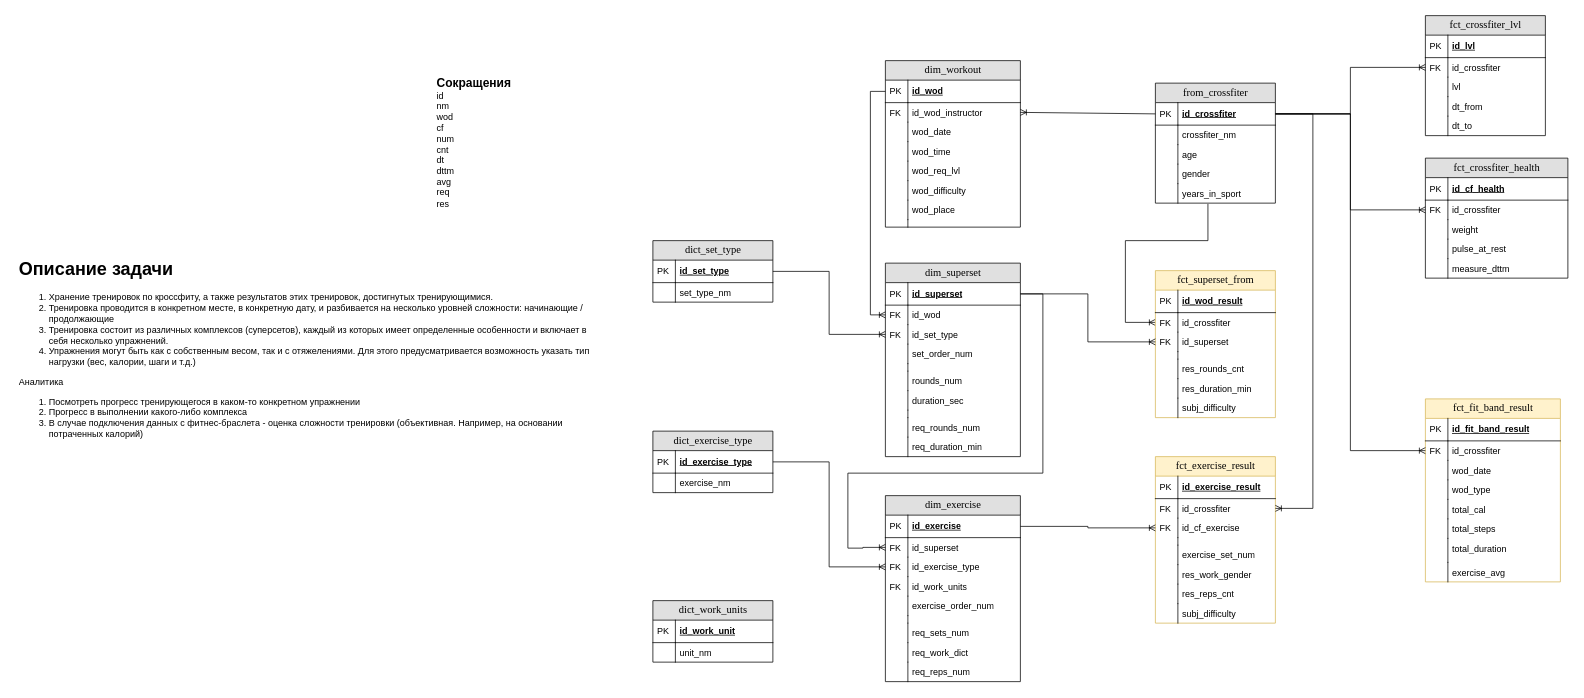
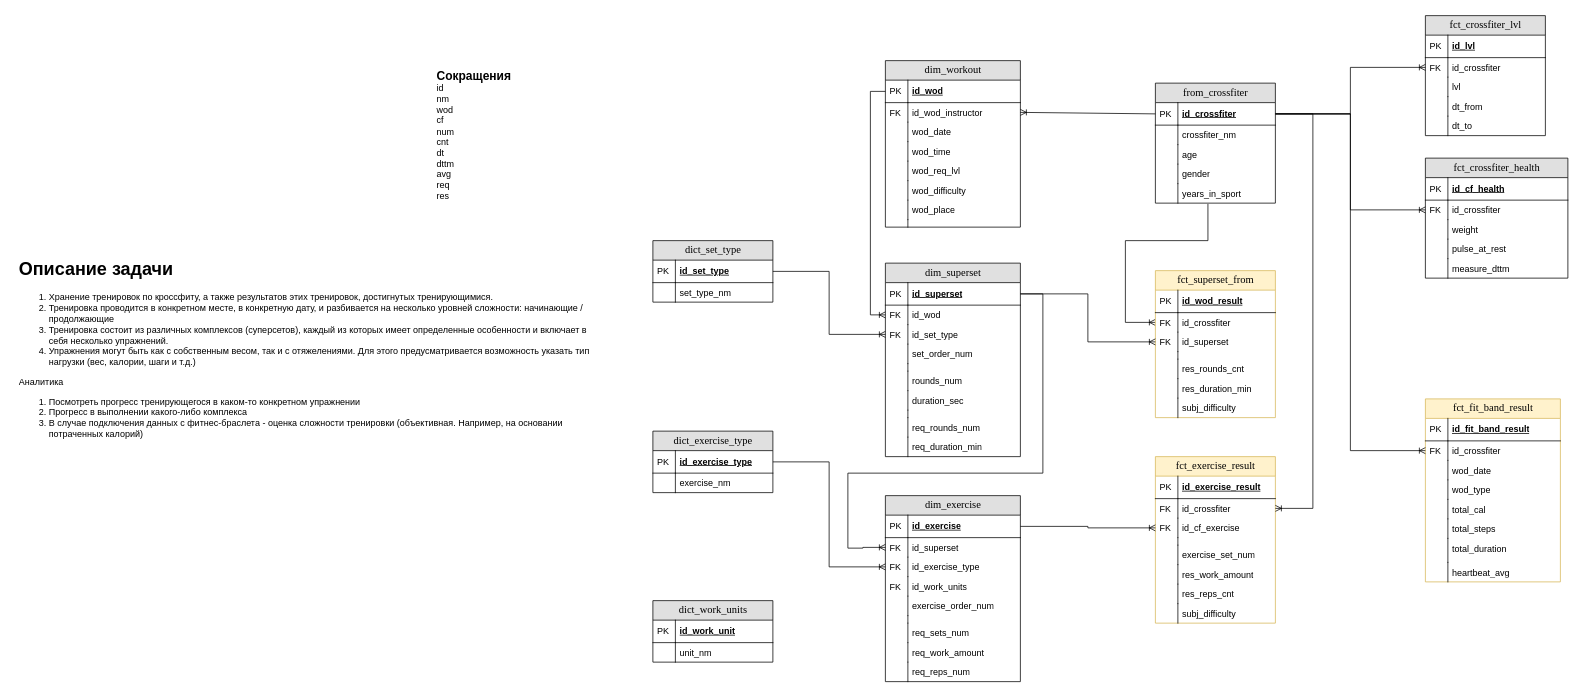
- <mxCell id="150" value="&lt;div style=&quot;text-align: center;&quot;&gt;&lt;span style=&quot;background-color: initial;&quot;&gt;&lt;font style=&quot;font-size: 16px;&quot;&gt;&lt;b&gt;Сокращения&lt;/b&gt;&lt;/font&gt;&lt;/span&gt;&lt;/div&gt;id&lt;br&gt;nm&lt;br&gt;wod&lt;br&gt;cf&lt;br&gt;num&lt;br&gt;cnt&lt;br&gt;dt&lt;br&gt;dttm&lt;br&gt;avg&lt;br&gt;req&lt;br&gt;res" style="text;html=1;strokeColor=none;fillColor=none;align=left;verticalAlign=middle;whiteSpace=wrap;rounded=0;" parent="1" vertex="1"><mxGeometry x="580" y="90" width="260" height="197" as="geometry" /></mxCell>
+ <mxCell id="150" value="&lt;div style=&quot;text-align: center;&quot;&gt;&lt;span style=&quot;background-color: initial;&quot;&gt;&lt;font style=&quot;font-size: 16px;&quot;&gt;&lt;b&gt;Сокращения&lt;/b&gt;&lt;/font&gt;&lt;/span&gt;&lt;/div&gt;id&lt;br&gt;nm&lt;br&gt;wod&lt;br&gt;cf&lt;br&gt;num&lt;br&gt;cnt&lt;br&gt;dt&lt;br&gt;dttm&lt;br&gt;avg&lt;br&gt;req&lt;br&gt;res" style="text;html=1;strokeColor=none;fillColor=none;align=left;verticalAlign=middle;whiteSpace=wrap;rounded=0;" parent="1" vertex="1"><mxGeometry x="580" y="80" width="260" height="197" as="geometry" /></mxCell>
- <mxCell id="135" value="exercise_avg" style="shape=partialRectangle;top=0;left=0;right=0;bottom=0;html=1;align=left;verticalAlign=top;fillColor=none;spacingLeft=34;spacingRight=4;whiteSpace=wrap;overflow=hidden;rotatable=0;points=[[0,0.5],[1,0.5]];portConstraint=eastwest;dropTarget=0;" parent="120" vertex="1"><mxGeometry y="218" width="180" height="26" as="geometry" /></mxCell>
+ <mxCell id="135" value="heartbeat_avg" style="shape=partialRectangle;top=0;left=0;right=0;bottom=0;html=1;align=left;verticalAlign=top;fillColor=none;spacingLeft=34;spacingRight=4;whiteSpace=wrap;overflow=hidden;rotatable=0;points=[[0,0.5],[1,0.5]];portConstraint=eastwest;dropTarget=0;" parent="120" vertex="1"><mxGeometry y="218" width="180" height="26" as="geometry" /></mxCell>
- <mxCell id="13" value="res_work_gender" style="shape=partialRectangle;top=0;left=0;right=0;bottom=0;html=1;align=left;verticalAlign=top;fillColor=none;spacingLeft=34;spacingRight=4;whiteSpace=wrap;overflow=hidden;rotatable=0;points=[[0,0.5],[1,0.5]];portConstraint=eastwest;dropTarget=0;" parent="2" vertex="1"><mxGeometry y="144" width="160" height="26" as="geometry" /></mxCell>
+ <mxCell id="13" value="res_work_amount" style="shape=partialRectangle;top=0;left=0;right=0;bottom=0;html=1;align=left;verticalAlign=top;fillColor=none;spacingLeft=34;spacingRight=4;whiteSpace=wrap;overflow=hidden;rotatable=0;points=[[0,0.5],[1,0.5]];portConstraint=eastwest;dropTarget=0;" parent="2" vertex="1"><mxGeometry y="144" width="160" height="26" as="geometry" /></mxCell>
- <mxCell id="56" value="req_work_dict" style="shape=partialRectangle;top=0;left=0;right=0;bottom=0;html=1;align=left;verticalAlign=top;fillColor=none;spacingLeft=34;spacingRight=4;whiteSpace=wrap;overflow=hidden;rotatable=0;points=[[0,0.5],[1,0.5]];portConstraint=eastwest;dropTarget=0;" parent="41" vertex="1"><mxGeometry y="196" width="180" height="26" as="geometry" /></mxCell>
+ <mxCell id="56" value="req_work_amount" style="shape=partialRectangle;top=0;left=0;right=0;bottom=0;html=1;align=left;verticalAlign=top;fillColor=none;spacingLeft=34;spacingRight=4;whiteSpace=wrap;overflow=hidden;rotatable=0;points=[[0,0.5],[1,0.5]];portConstraint=eastwest;dropTarget=0;" parent="41" vertex="1"><mxGeometry y="196" width="180" height="26" as="geometry" /></mxCell>
